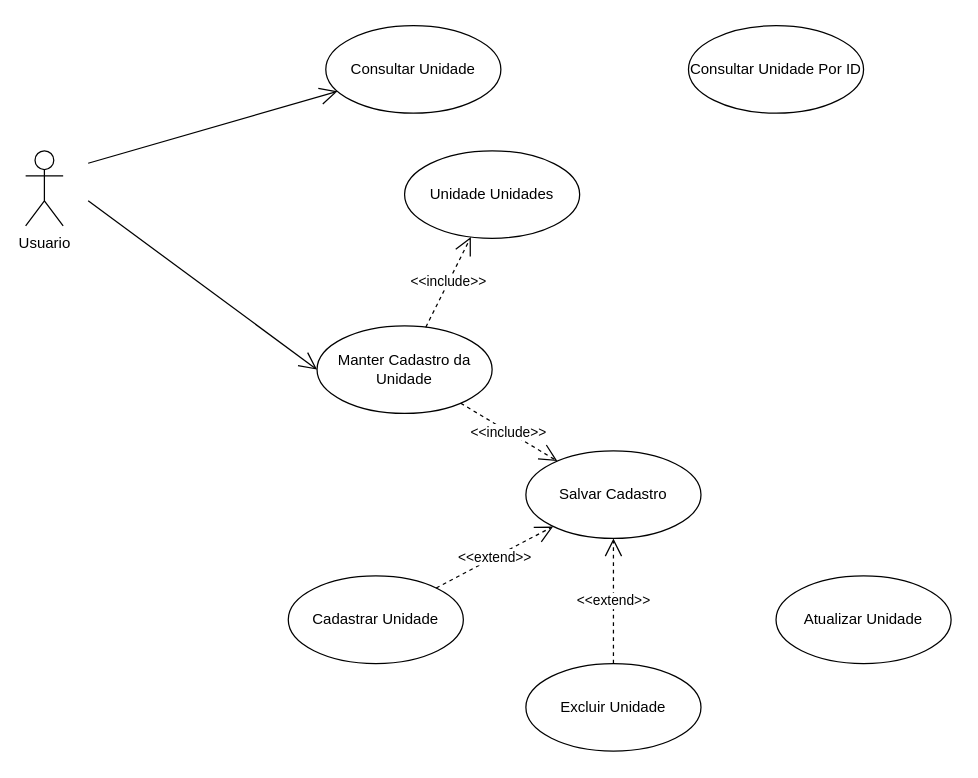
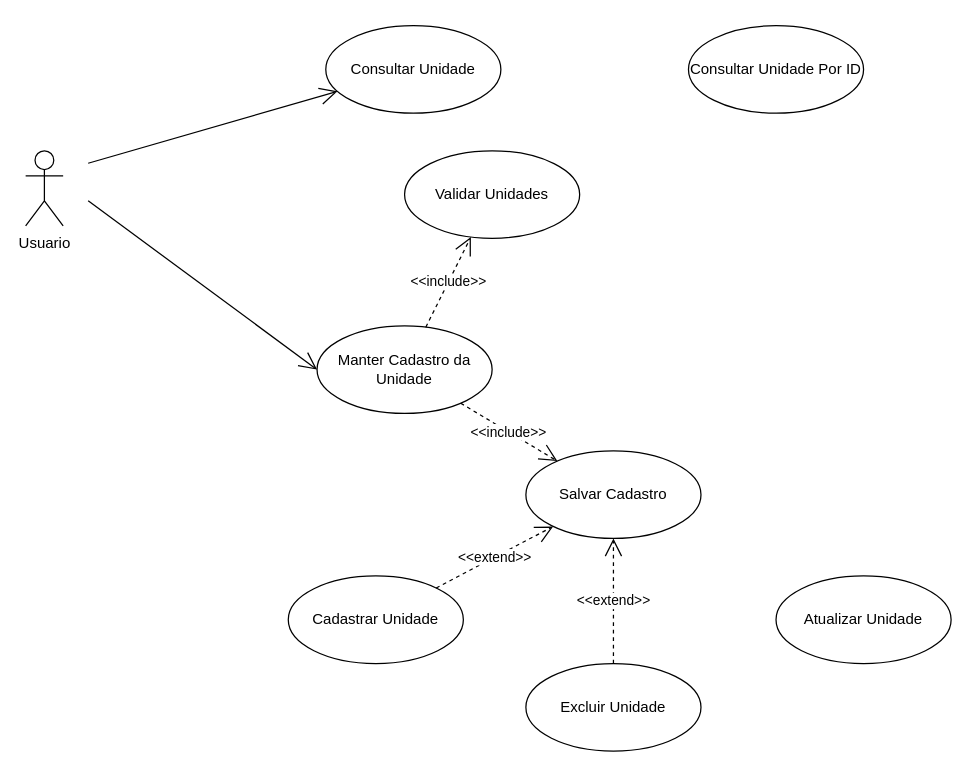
- <mxCell id="6" value="Unidade Unidades" style="ellipse;whiteSpace=wrap;html=1;" vertex="1" parent="1"><mxGeometry x="323" y="120" width="140" height="70" as="geometry" /></mxCell>
+ <mxCell id="6" value="Validar Unidades" style="ellipse;whiteSpace=wrap;html=1;" vertex="1" parent="1"><mxGeometry x="323" y="120" width="140" height="70" as="geometry" /></mxCell>
